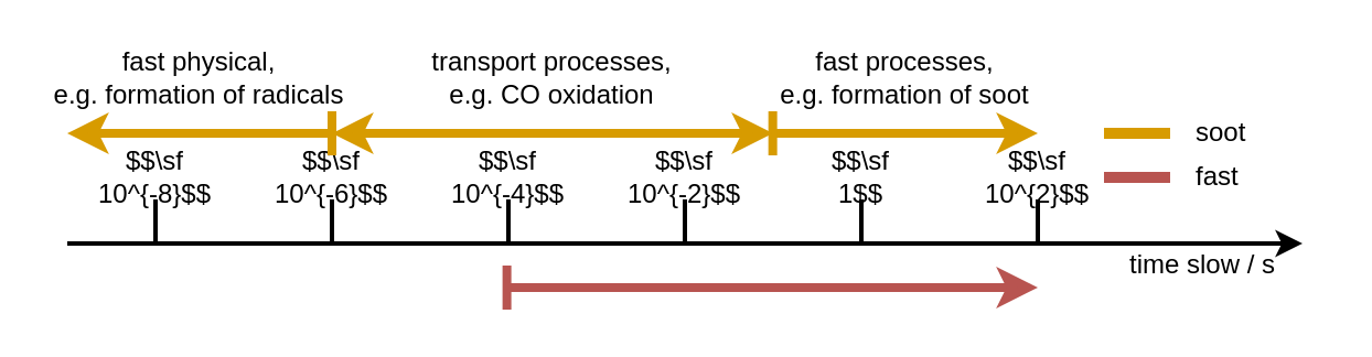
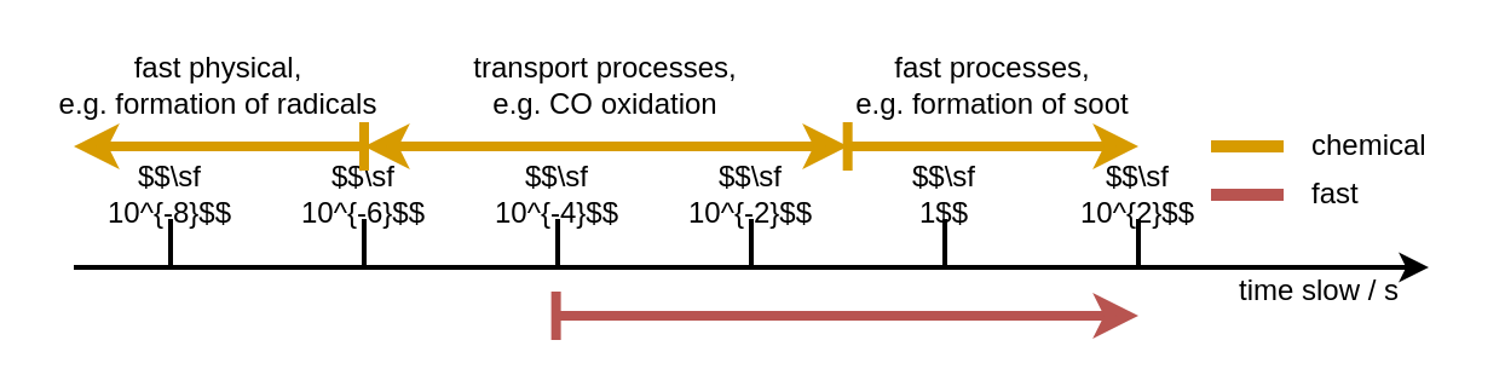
- <mxCell id="27" value="soot" style="text;html=1;strokeColor=none;fillColor=none;align=left;verticalAlign=middle;whiteSpace=wrap;rounded=0;" vertex="1" parent="1"><mxGeometry x="540" y="50" width="60" height="20" as="geometry" /></mxCell>
+ <mxCell id="27" value="chemical" style="text;html=1;strokeColor=none;fillColor=none;align=left;verticalAlign=middle;whiteSpace=wrap;rounded=0;" vertex="1" parent="1"><mxGeometry x="540" y="50" width="60" height="20" as="geometry" /></mxCell>
